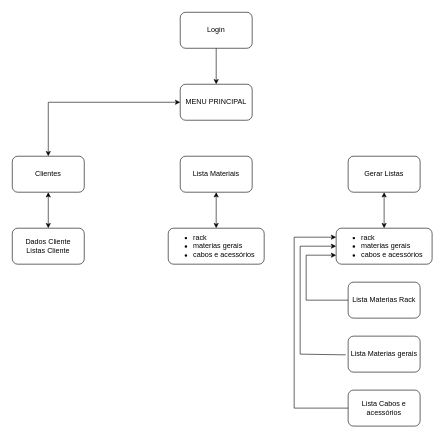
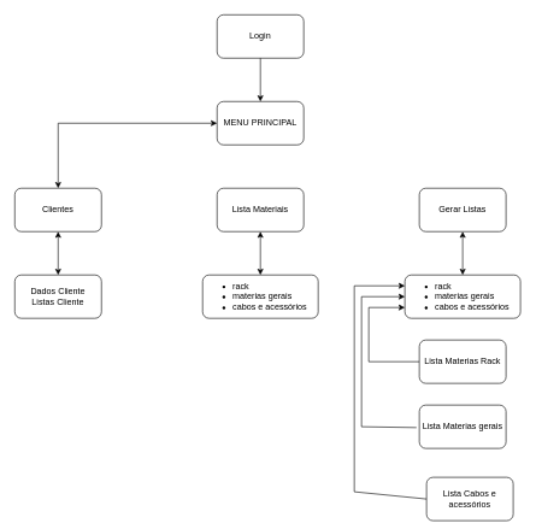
- <mxCell id="20" value="Lista Cabos e acessórios" style="rounded=1;whiteSpace=wrap;html=1;" vertex="1" parent="1"><mxGeometry x="580" y="650" width="120" height="60" as="geometry" /></mxCell>
+ <mxCell id="20" value="Lista Cabos e acessórios" style="rounded=1;whiteSpace=wrap;html=1;" vertex="1" parent="1"><mxGeometry x="590" y="660" width="120" height="60" as="geometry" /></mxCell>
